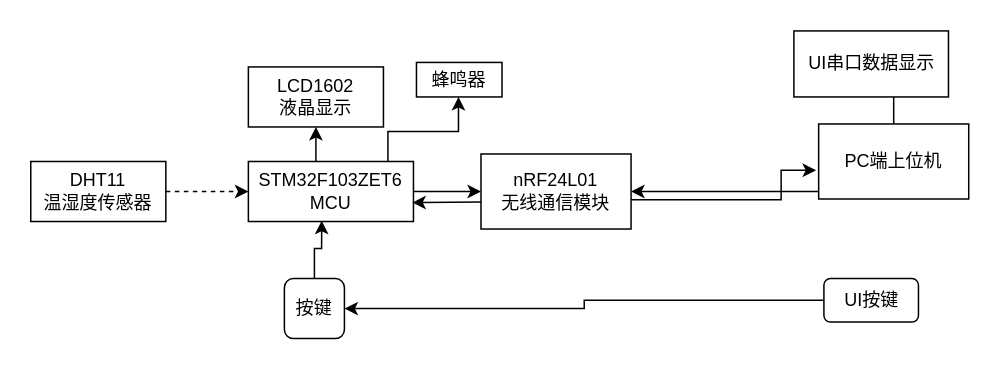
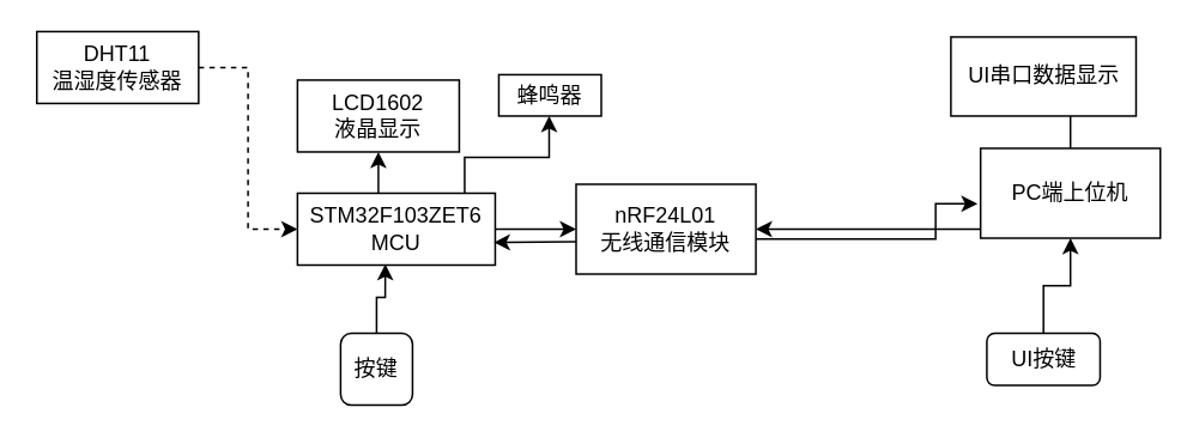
- <mxCell id="3" value="DHT11&lt;br&gt;温湿度传感器" style="rounded=0;whiteSpace=wrap;html=1;" parent="1" vertex="1"><mxGeometry x="20" y="107" width="90" height="40" as="geometry" /></mxCell>
+ <mxCell id="3" value="DHT11&lt;br&gt;温湿度传感器" style="rounded=0;whiteSpace=wrap;html=1;" parent="1" vertex="1"><mxGeometry x="20" y="17" width="90" height="40" as="geometry" /></mxCell>
- <mxCell id="18" value="" style="edgeStyle=orthogonalEdgeStyle;rounded=0;orthogonalLoop=1;jettySize=auto;html=1;" edge="1" parent="1" source="19" target="17"><mxGeometry relative="1" as="geometry" /></mxCell>
+ <mxCell id="18" value="" style="edgeStyle=orthogonalEdgeStyle;rounded=0;orthogonalLoop=1;jettySize=auto;html=1;" edge="1" parent="1" source="19" target="12"><mxGeometry relative="1" as="geometry" /></mxCell>
